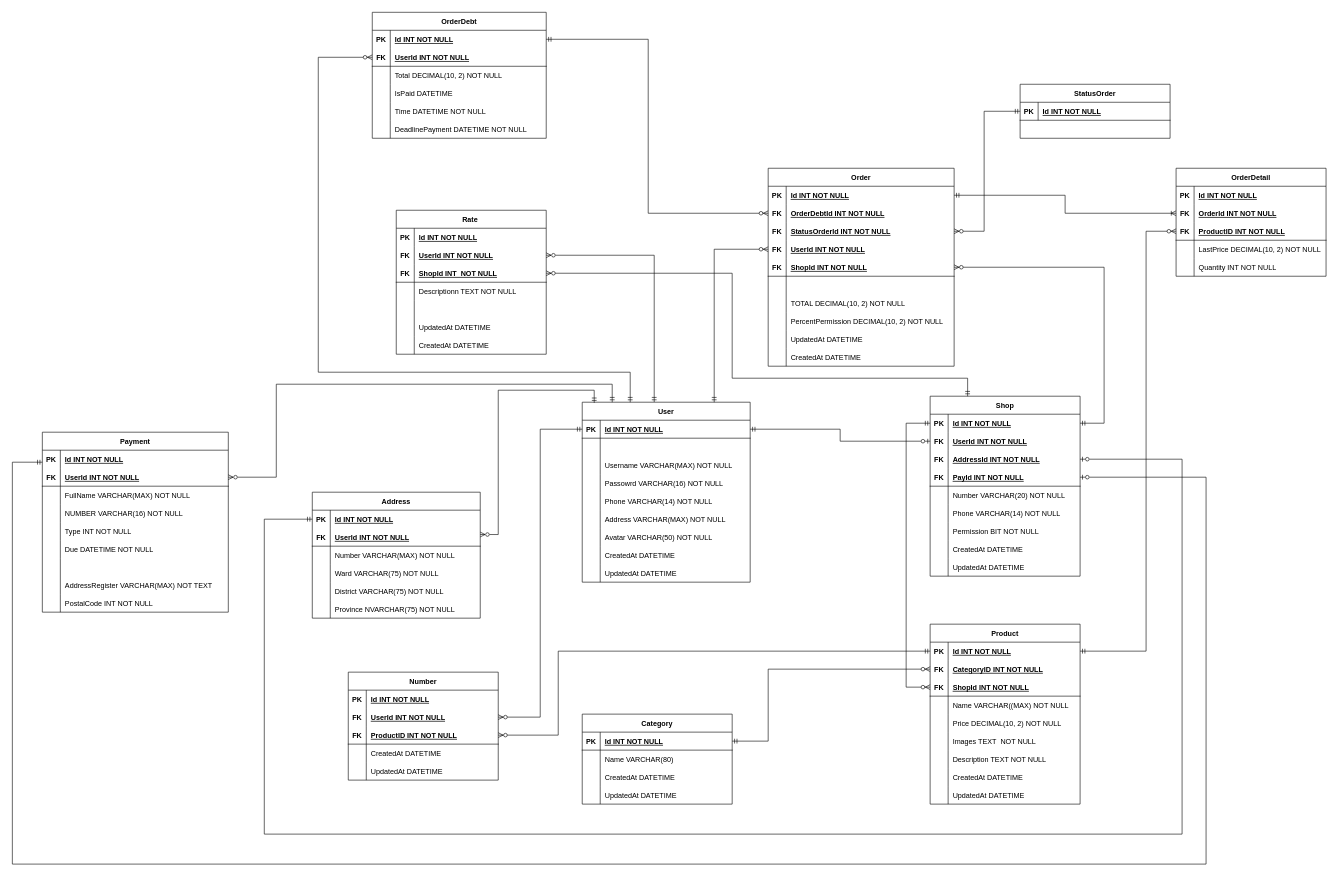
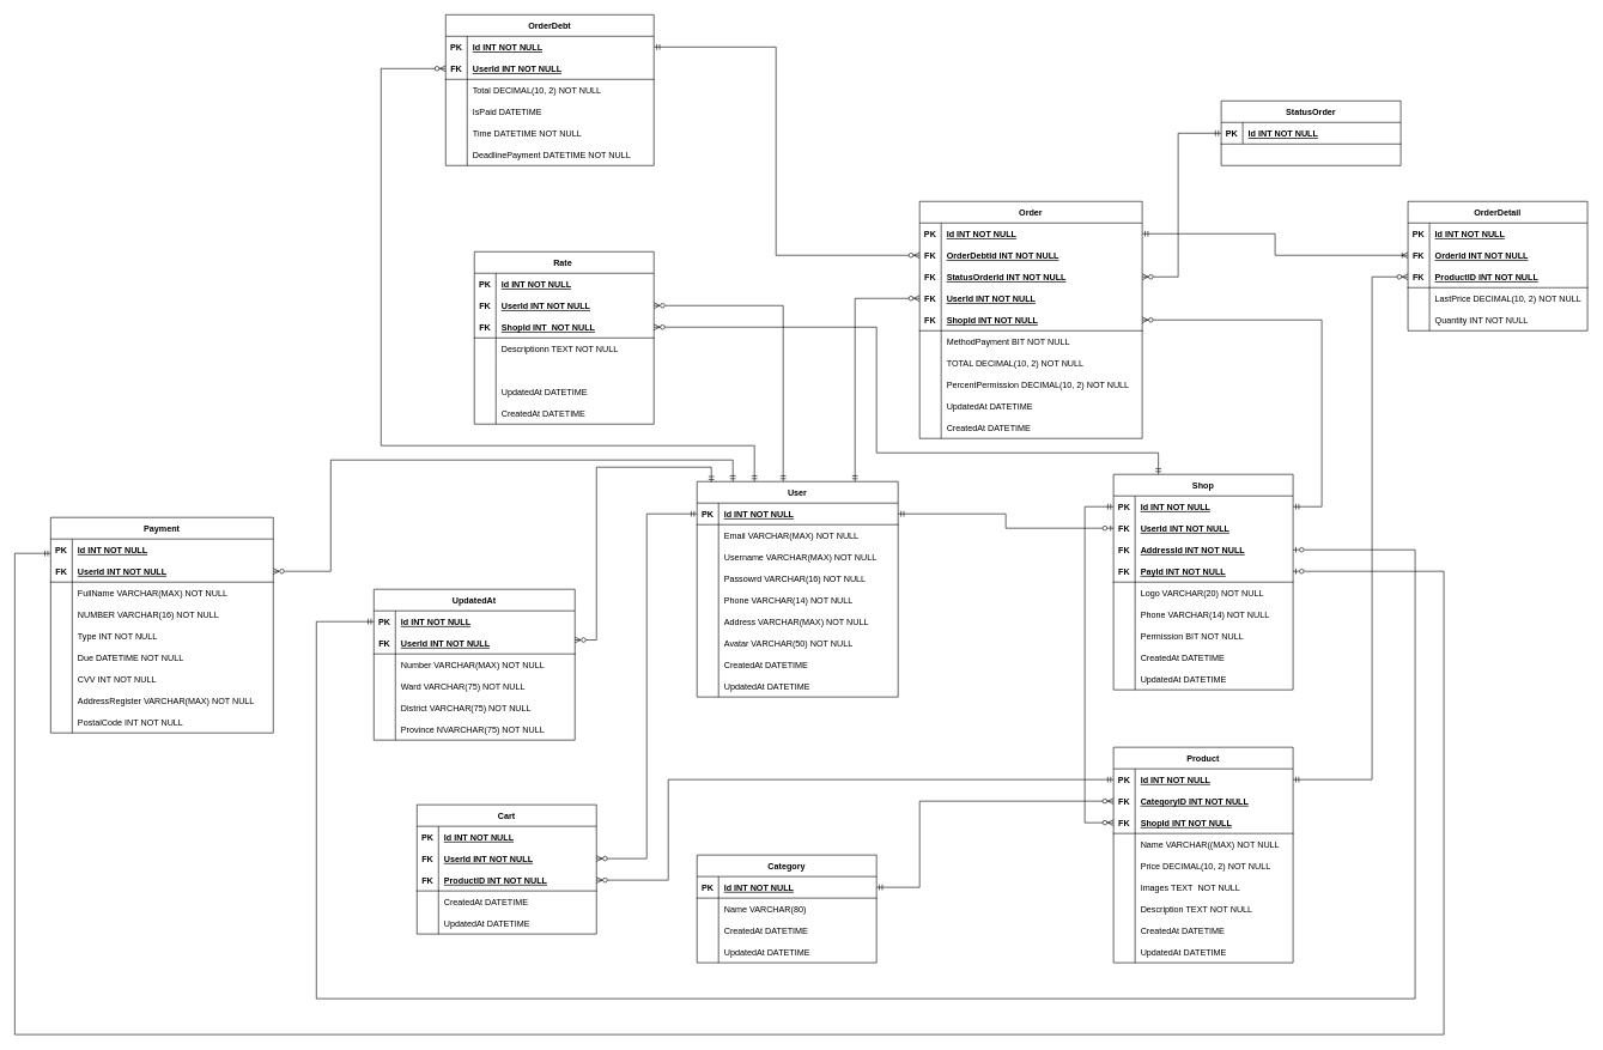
+ <mxCell id="139" value="MethodPayment BIT NOT NULL" style="shape=partialRectangle;overflow=hidden;connectable=0;fillColor=none;top=0;left=0;bottom=0;right=0;align=left;spacingLeft=6;" parent="137" vertex="1"><mxGeometry x="30" width="280" height="30" as="geometry"><mxRectangle width="280" height="30" as="alternateBounds" /></mxGeometry></mxCell>
+ <mxCell id="9" value="Email VARCHAR(MAX) NOT NULL" style="shape=partialRectangle;overflow=hidden;connectable=0;fillColor=none;top=0;left=0;bottom=0;right=0;align=left;spacingLeft=6;" parent="7" vertex="1"><mxGeometry x="30" width="250" height="30" as="geometry"><mxRectangle width="250" height="30" as="alternateBounds" /></mxGeometry></mxCell>
- <mxCell id="46" value="Number VARCHAR(20) NOT NULL" style="shape=partialRectangle;overflow=hidden;connectable=0;fillColor=none;top=0;left=0;bottom=0;right=0;align=left;spacingLeft=6;" parent="44" vertex="1"><mxGeometry x="30" width="220" height="30" as="geometry"><mxRectangle width="220" height="30" as="alternateBounds" /></mxGeometry></mxCell>
+ <mxCell id="46" value="Logo VARCHAR(20) NOT NULL" style="shape=partialRectangle;overflow=hidden;connectable=0;fillColor=none;top=0;left=0;bottom=0;right=0;align=left;spacingLeft=6;" parent="44" vertex="1"><mxGeometry x="30" width="220" height="30" as="geometry"><mxRectangle width="220" height="30" as="alternateBounds" /></mxGeometry></mxCell>
- <mxCell id="223" value="Address" style="shape=table;startSize=30;container=1;collapsible=1;childLayout=tableLayout;fixedRows=1;rowLines=0;fontStyle=1;align=center;resizeLast=1;" parent="1" vertex="1"><mxGeometry x="520" y="820" width="280" height="210" as="geometry" /></mxCell>
+ <mxCell id="223" value="UpdatedAt" style="shape=table;startSize=30;container=1;collapsible=1;childLayout=tableLayout;fixedRows=1;rowLines=0;fontStyle=1;align=center;resizeLast=1;" parent="1" vertex="1"><mxGeometry x="520" y="820" width="280" height="210" as="geometry" /></mxCell>
+ <mxCell id="264" value="CVV INT NOT NULL" style="shape=partialRectangle;overflow=hidden;connectable=0;fillColor=none;top=0;left=0;bottom=0;right=0;align=left;spacingLeft=6;" parent="262" vertex="1"><mxGeometry x="30" width="280" height="30" as="geometry"><mxRectangle width="280" height="30" as="alternateBounds" /></mxGeometry></mxCell>
- <mxCell id="267" value="AddressRegister VARCHAR(MAX) NOT TEXT" style="shape=partialRectangle;overflow=hidden;connectable=0;fillColor=none;top=0;left=0;bottom=0;right=0;align=left;spacingLeft=6;" parent="265" vertex="1"><mxGeometry x="30" width="280" height="30" as="geometry"><mxRectangle width="280" height="30" as="alternateBounds" /></mxGeometry></mxCell>
+ <mxCell id="267" value="AddressRegister VARCHAR(MAX) NOT NULL" style="shape=partialRectangle;overflow=hidden;connectable=0;fillColor=none;top=0;left=0;bottom=0;right=0;align=left;spacingLeft=6;" parent="265" vertex="1"><mxGeometry x="30" width="280" height="30" as="geometry"><mxRectangle width="280" height="30" as="alternateBounds" /></mxGeometry></mxCell>
- <mxCell id="152" value="Number" style="shape=table;startSize=30;container=1;collapsible=1;childLayout=tableLayout;fixedRows=1;rowLines=0;fontStyle=1;align=center;resizeLast=1;" parent="1" vertex="1"><mxGeometry x="580" y="1120" width="250" height="180" as="geometry" /></mxCell>
+ <mxCell id="152" value="Cart" style="shape=table;startSize=30;container=1;collapsible=1;childLayout=tableLayout;fixedRows=1;rowLines=0;fontStyle=1;align=center;resizeLast=1;" parent="1" vertex="1"><mxGeometry x="580" y="1120" width="250" height="180" as="geometry" /></mxCell>
